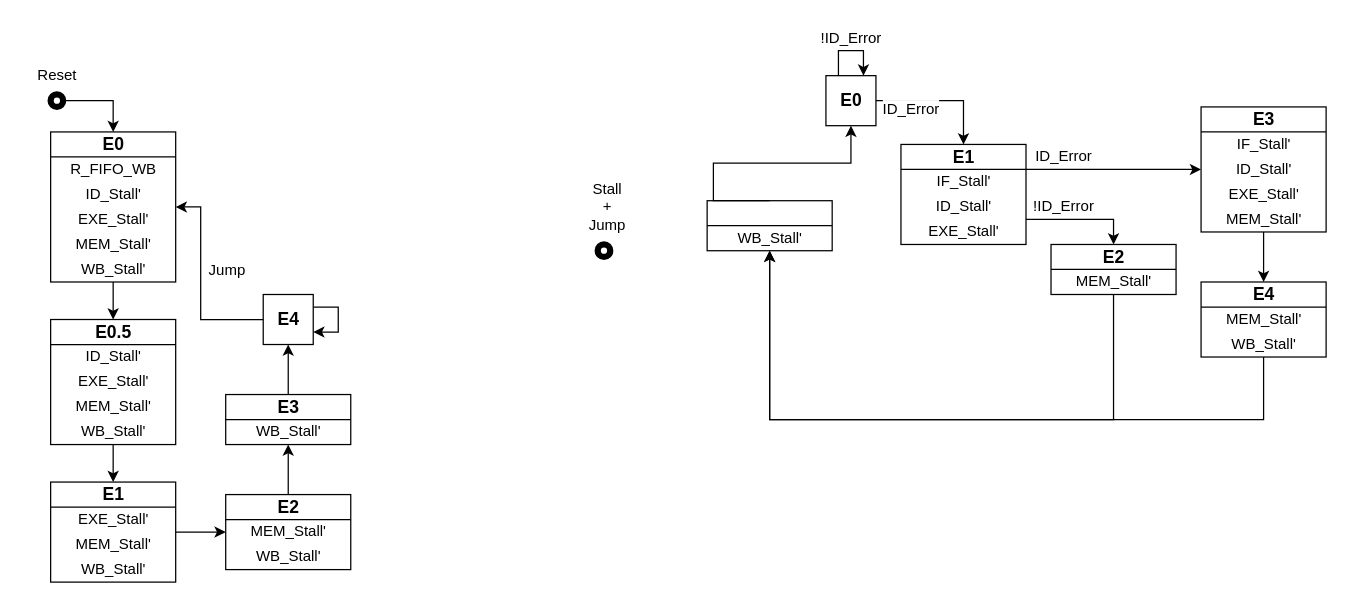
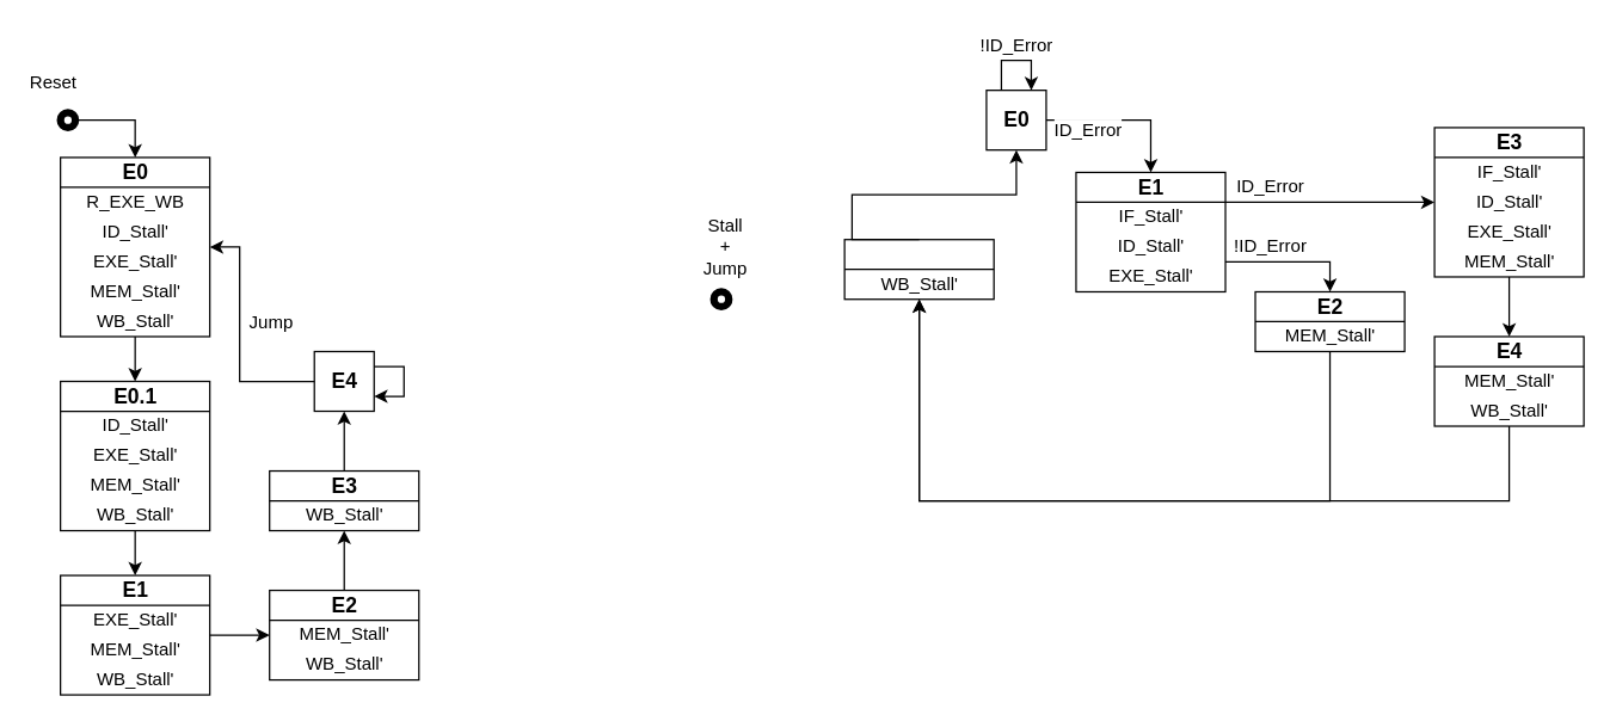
- <mxCell id="38" value="Reset" style="text;html=1;align=center;verticalAlign=middle;resizable=0;points=[];;autosize=1;fontSize=12;" parent="1" vertex="1"><mxGeometry x="20" y="50" width="50" height="20" as="geometry" /></mxCell>
+ <mxCell id="38" value="Reset" style="text;html=1;align=center;verticalAlign=middle;resizable=0;points=[];;autosize=1;fontSize=12;" parent="1" vertex="1"><mxGeometry x="10" y="45" width="50" height="20" as="geometry" /></mxCell>
- <mxCell id="5" value="R_FIFO_WB" style="text;html=1;align=center;verticalAlign=middle;resizable=0;points=[];;autosize=1;" parent="2" vertex="1"><mxGeometry x="10" y="20" width="80" height="20" as="geometry" /></mxCell>
+ <mxCell id="5" value="R_EXE_WB" style="text;html=1;align=center;verticalAlign=middle;resizable=0;points=[];;autosize=1;" parent="2" vertex="1"><mxGeometry x="10" y="20" width="80" height="20" as="geometry" /></mxCell>
- <mxCell id="44" value="E0.5" style="text;html=1;align=center;verticalAlign=middle;resizable=0;points=[];;autosize=1;fontStyle=1;fontSize=14;" parent="42" vertex="1"><mxGeometry x="30" width="40" height="20" as="geometry" /></mxCell>
+ <mxCell id="44" value="E0.1" style="text;html=1;align=center;verticalAlign=middle;resizable=0;points=[];;autosize=1;fontStyle=1;fontSize=14;" parent="42" vertex="1"><mxGeometry x="30" width="40" height="20" as="geometry" /></mxCell>
